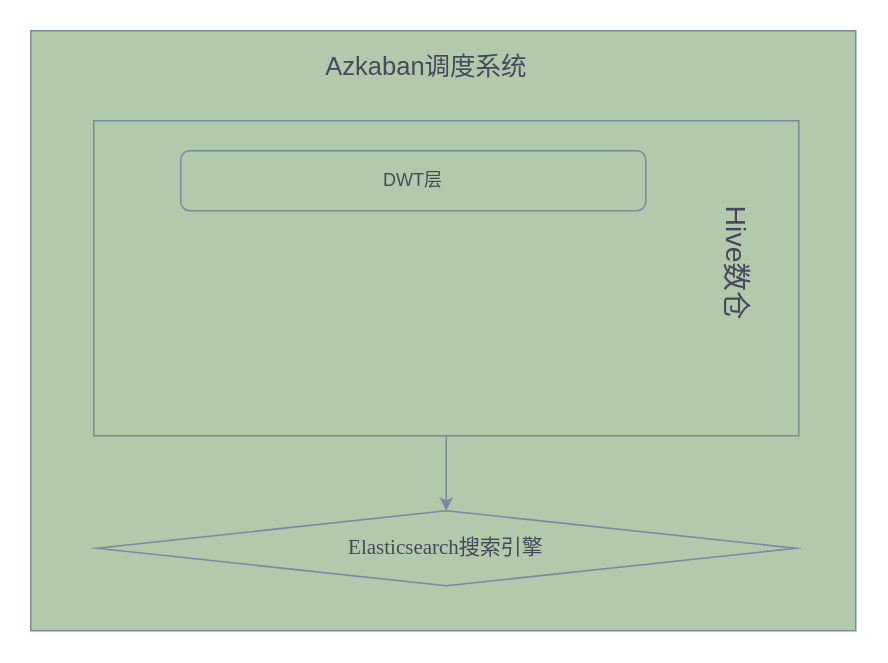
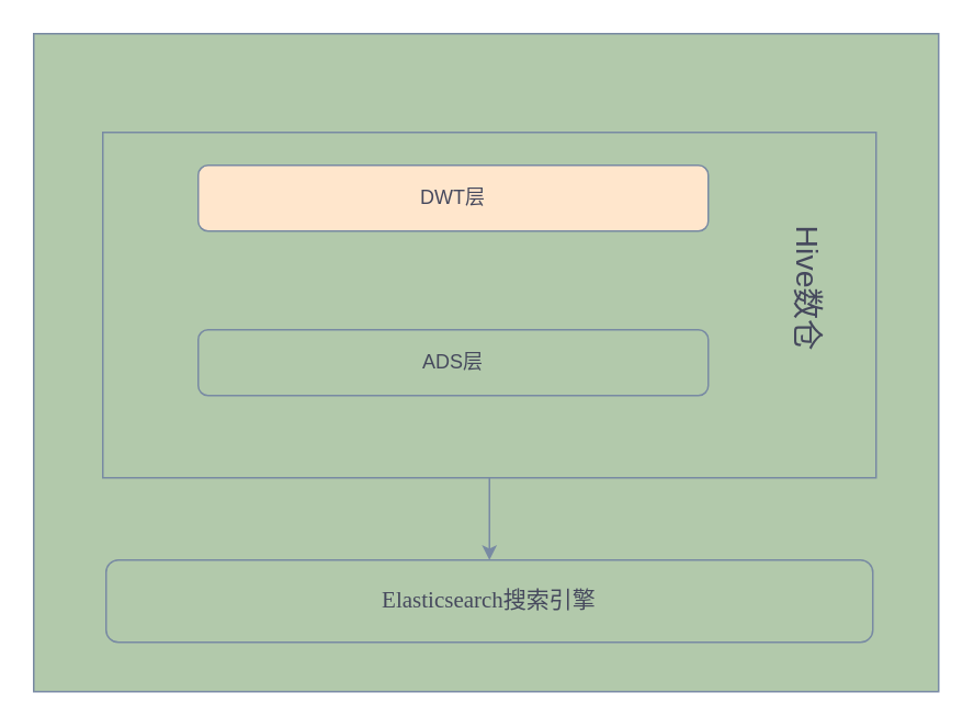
- <mxCell id="7" value="Azkaban调度系统" style="text;html=1;strokeColor=none;fillColor=none;align=center;verticalAlign=middle;whiteSpace=wrap;rounded=0;fontSize=17;labelBackgroundColor=none;fontColor=#46495D;" vertex="1" parent="1"><mxGeometry x="199" y="30" width="170" height="30" as="geometry" /></mxCell>
- <mxCell id="5" value="DWT层" style="rounded=1;whiteSpace=wrap;html=1;labelBackgroundColor=none;fillColor=#B2C9AB;strokeColor=#788AA3;fontColor=#46495D;" vertex="1" parent="1"><mxGeometry x="120" y="100" width="310" height="40" as="geometry" /></mxCell>
+ <mxCell id="5" value="DWT层" style="rounded=1;whiteSpace=wrap;html=1;labelBackgroundColor=none;fillColor=#ffe6cc;strokeColor=#788AA3;fontColor=#46495D;" vertex="1" parent="1"><mxGeometry x="120" y="100" width="310" height="40" as="geometry" /></mxCell>
+ <mxCell id="6" value="ADS层" style="rounded=1;whiteSpace=wrap;html=1;labelBackgroundColor=none;fillColor=#B2C9AB;strokeColor=#788AA3;fontColor=#46495D;" vertex="1" parent="1"><mxGeometry x="120" y="200" width="310" height="40" as="geometry" /></mxCell>
- <mxCell id="9" value="&lt;p style=&quot;margin: 0pt 0pt 0.0pt; text-align: justify; font-family: &amp;quot;Times New Roman&amp;quot;; font-size: 10.5pt;&quot; class=&quot;MsoNormal&quot;&gt;Elasticsearch搜索引擎&lt;/p&gt;" style="rhombus;whiteSpace=wrap;html=1;labelBackgroundColor=none;fillColor=#B2C9AB;strokeColor=#788AA3;fontColor=#46495D;" vertex="1" parent="1"><mxGeometry x="64" y="340" width="466" height="50" as="geometry" /></mxCell>
+ <mxCell id="9" value="&lt;p style=&quot;margin: 0pt 0pt 0.0pt; text-align: justify; font-family: &amp;quot;Times New Roman&amp;quot;; font-size: 10.5pt;&quot; class=&quot;MsoNormal&quot;&gt;Elasticsearch搜索引擎&lt;/p&gt;" style="rounded=1;whiteSpace=wrap;html=1;labelBackgroundColor=none;fillColor=#B2C9AB;strokeColor=#788AA3;fontColor=#46495D;" vertex="1" parent="1"><mxGeometry x="64" y="340" width="466" height="50" as="geometry" /></mxCell>
